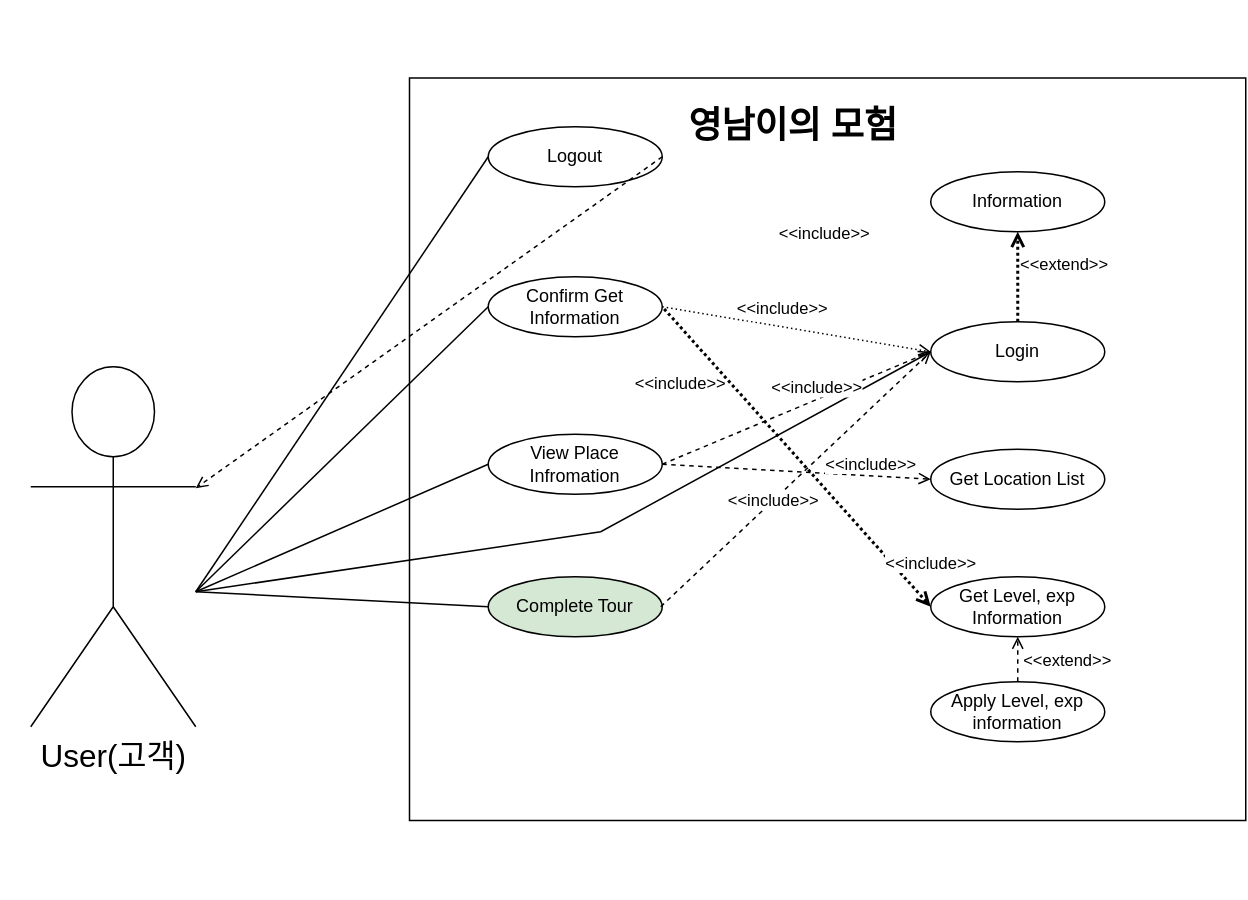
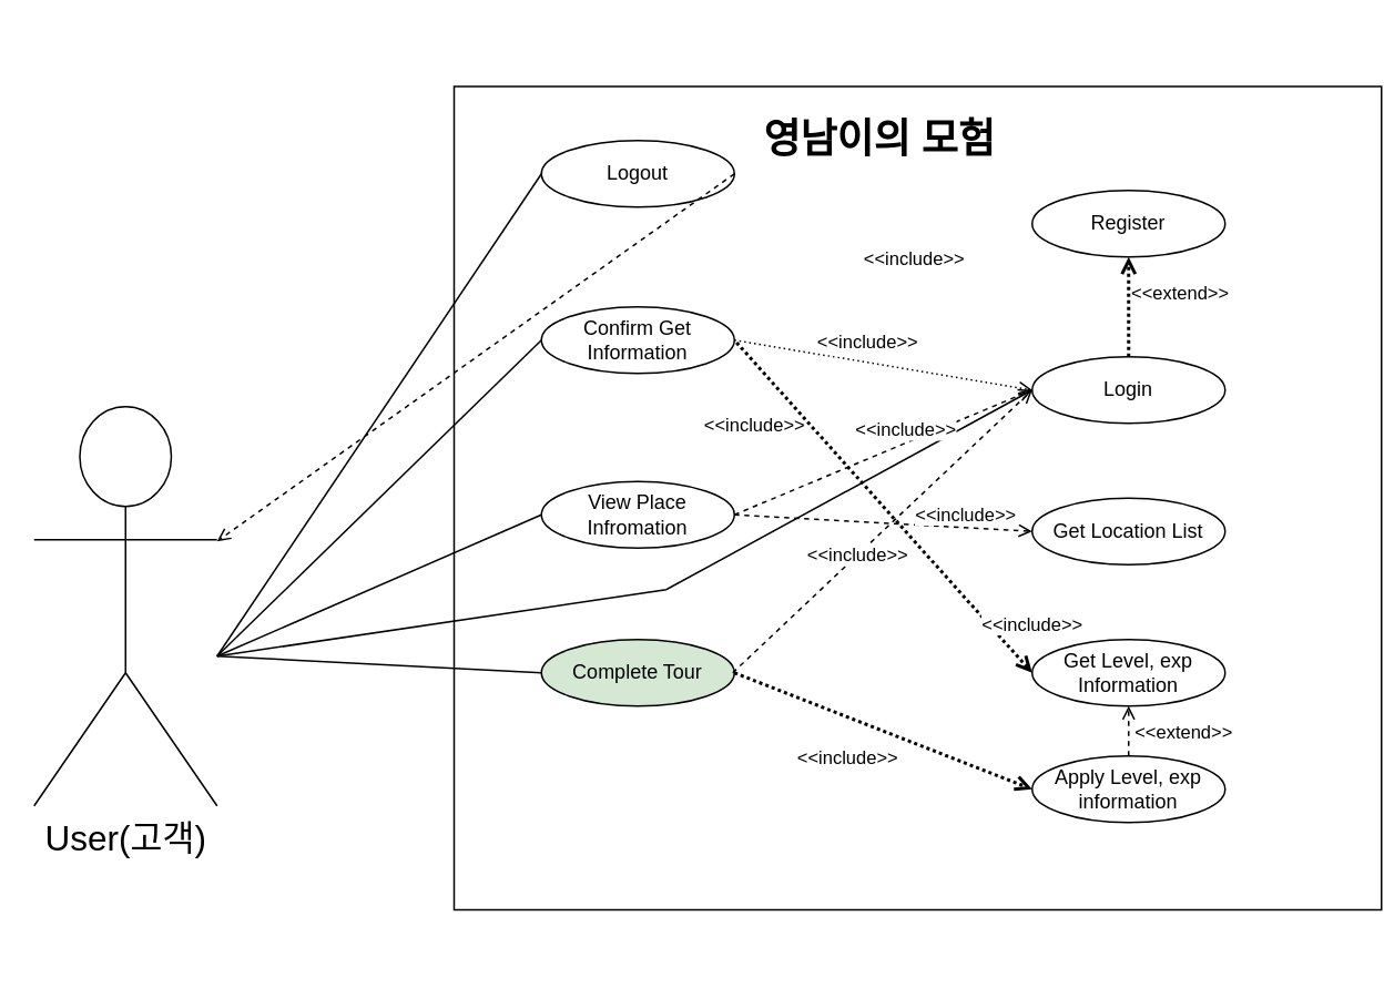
- <mxCell id="6" value="&lt;span style=&quot;font-size: 12px;&quot;&gt;Information&lt;/span&gt;" style="ellipse;whiteSpace=wrap;html=1;fontSize=12;" parent="1" vertex="1"><mxGeometry x="620" y="114" width="116" height="40" as="geometry" /></mxCell>
+ <mxCell id="6" value="&lt;span style=&quot;font-size: 12px;&quot;&gt;Register&lt;/span&gt;" style="ellipse;whiteSpace=wrap;html=1;fontSize=12;" parent="1" vertex="1"><mxGeometry x="620" y="114" width="116" height="40" as="geometry" /></mxCell>
+ <mxCell id="23" value="" style="endArrow=open;dashed=1;html=1;dashPattern=1 1;strokeWidth=2;rounded=0;entryX=0;entryY=0.5;entryDx=0;entryDy=0;exitX=1;exitY=0.5;exitDx=0;exitDy=0;startArrow=none;startFill=0;endFill=0;" edge="1" parent="1" source="11" target="15"><mxGeometry width="50" height="50" relative="1" as="geometry"><mxPoint x="451" y="414" as="sourcePoint" /><mxPoint x="600" y="329" as="targetPoint" /></mxGeometry></mxCell>
+ <mxCell id="24" value="&amp;lt;&amp;lt;include&amp;gt;&amp;gt;" style="edgeLabel;html=1;align=center;verticalAlign=middle;resizable=0;points=[];" vertex="1" connectable="0" parent="23"><mxGeometry x="-0.017" y="-2" relative="1" as="geometry"><mxPoint x="-19" y="14" as="offset" /></mxGeometry></mxCell>
